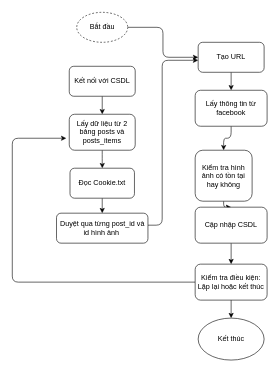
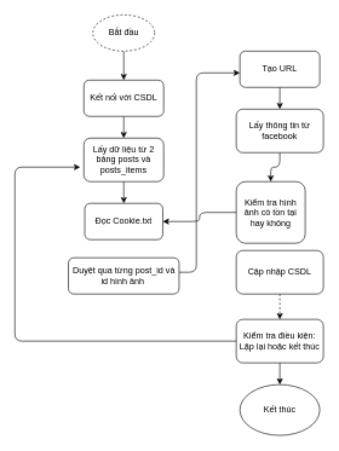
- <mxCell id="2" style="edgeStyle=orthogonalEdgeStyle;html=1;" edge="1" parent="1" source="3" target="13"><mxGeometry relative="1" as="geometry" /></mxCell>
+ <mxCell id="2" style="edgeStyle=orthogonalEdgeStyle;html=1;entryX=0.5;entryY=0;entryDx=0;entryDy=0;" edge="1" parent="1" source="3" target="5"><mxGeometry relative="1" as="geometry" /></mxCell>
- <mxCell id="16" value="" style="edgeStyle=orthogonalEdgeStyle;html=1;" edge="1" parent="1" source="17" target="19"><mxGeometry relative="1" as="geometry" /></mxCell>
+ <mxCell id="16" value="" style="edgeStyle=orthogonalEdgeStyle;html=1;" edge="1" parent="1" source="17" target="9"><mxGeometry relative="1" as="geometry" /></mxCell>
- <mxCell id="8" value="" style="edgeStyle=orthogonalEdgeStyle;html=1;" edge="1" parent="1" source="9" target="11"><mxGeometry relative="1" as="geometry" /></mxCell>
- <mxCell id="18" value="" style="edgeStyle=orthogonalEdgeStyle;html=1;" edge="1" parent="1" source="19" target="23"><mxGeometry relative="1" as="geometry" /></mxCell>
+ <mxCell id="18" value="" style="edgeStyle=orthogonalEdgeStyle;html=1;dashed=1;" edge="1" parent="1" source="19" target="23"><mxGeometry relative="1" as="geometry" /></mxCell>
